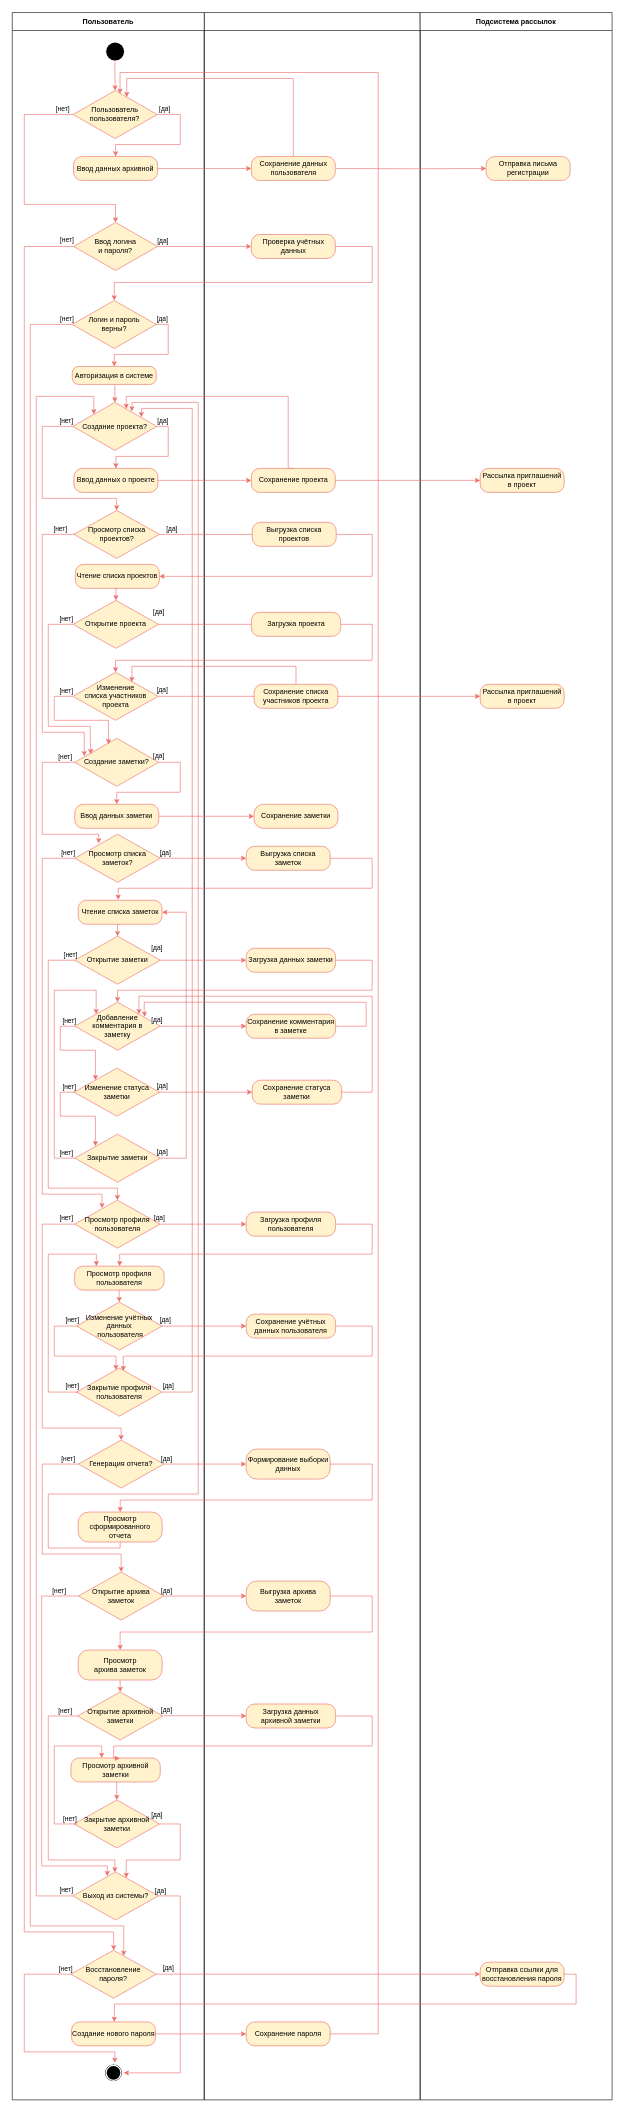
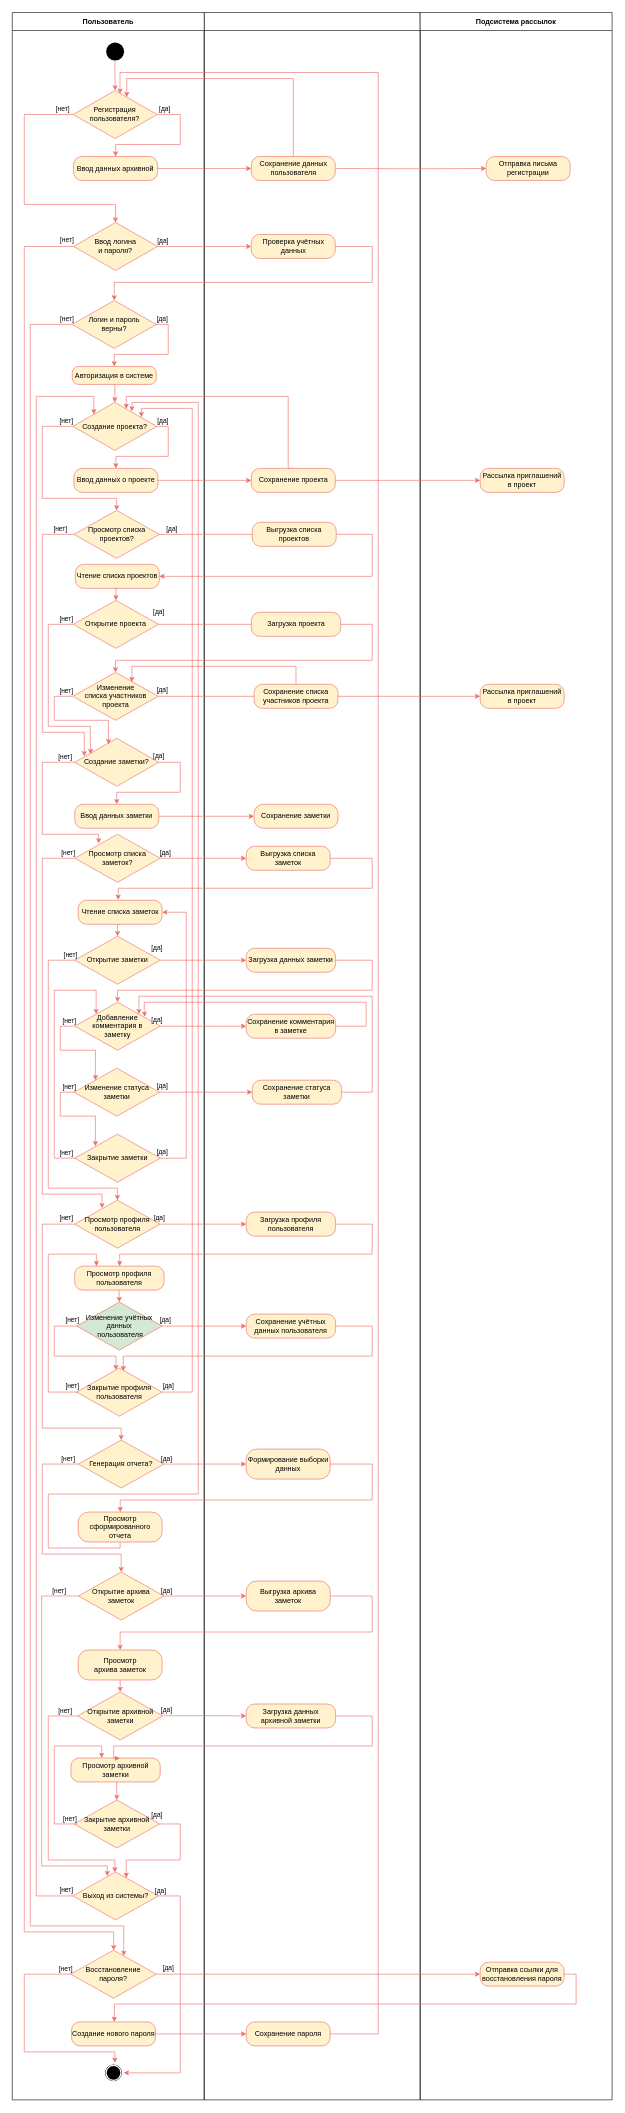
- <mxCell id="161" value="Пользователь пользователя?" style="rhombus;whiteSpace=wrap;html=1;strokeWidth=1;fillColor=#fff2cc;rounded=1;arcSize=0;strokeColor=#EA6B66;container=0;" vertex="1" parent="1"><mxGeometry x="121.45" y="150" width="140" height="80" as="geometry" /></mxCell>
+ <mxCell id="161" value="Регистрация пользователя?" style="rhombus;whiteSpace=wrap;html=1;strokeWidth=1;fillColor=#fff2cc;rounded=1;arcSize=0;strokeColor=#EA6B66;container=0;" vertex="1" parent="1"><mxGeometry x="121.45" y="150" width="140" height="80" as="geometry" /></mxCell>
- <mxCell id="45" value="Изменение учётных данных&lt;br&gt;&amp;nbsp;пользователя" style="rhombus;whiteSpace=wrap;html=1;strokeWidth=1;fillColor=#fff2cc;rounded=1;arcSize=0;strokeColor=#EA6B66;container=0;" parent="1" vertex="1"><mxGeometry x="127.2" y="2170" width="142.5" height="80" as="geometry" /></mxCell>
+ <mxCell id="45" value="Изменение учётных данных&lt;br&gt;&amp;nbsp;пользователя" style="rhombus;whiteSpace=wrap;html=1;strokeWidth=1;fillColor=#d5e8d4;rounded=1;arcSize=0;strokeColor=#EA6B66;container=0;" parent="1" vertex="1"><mxGeometry x="127.2" y="2170" width="142.5" height="80" as="geometry" /></mxCell>
